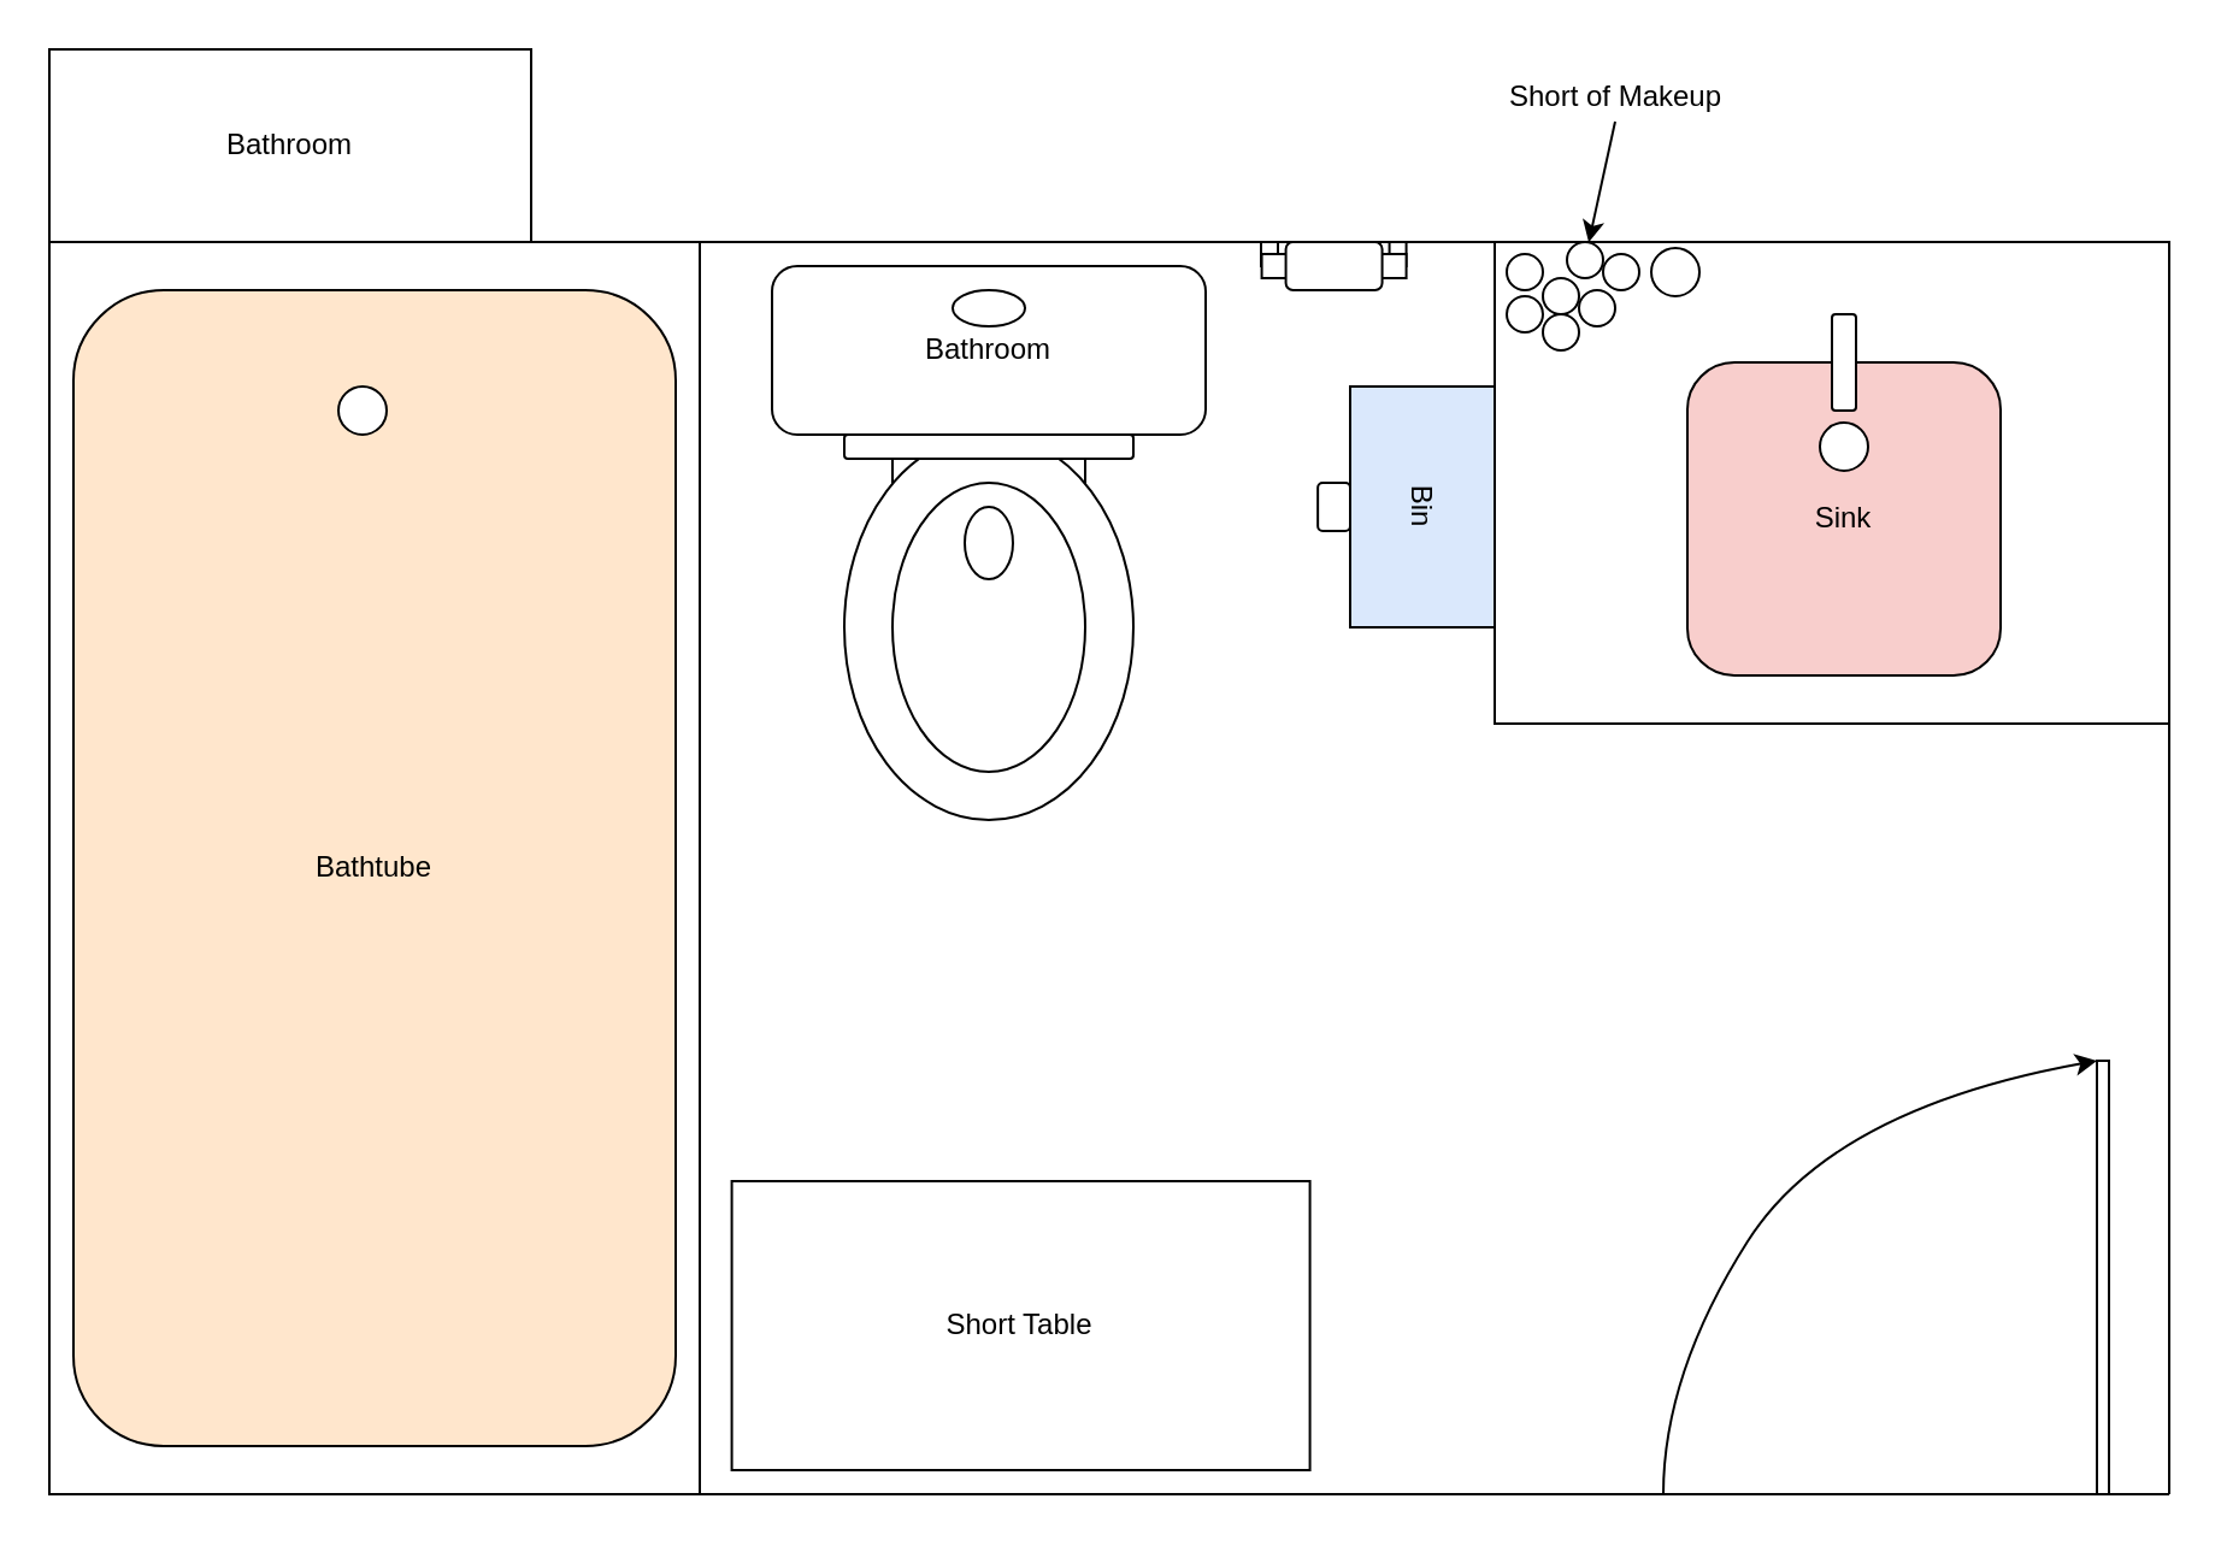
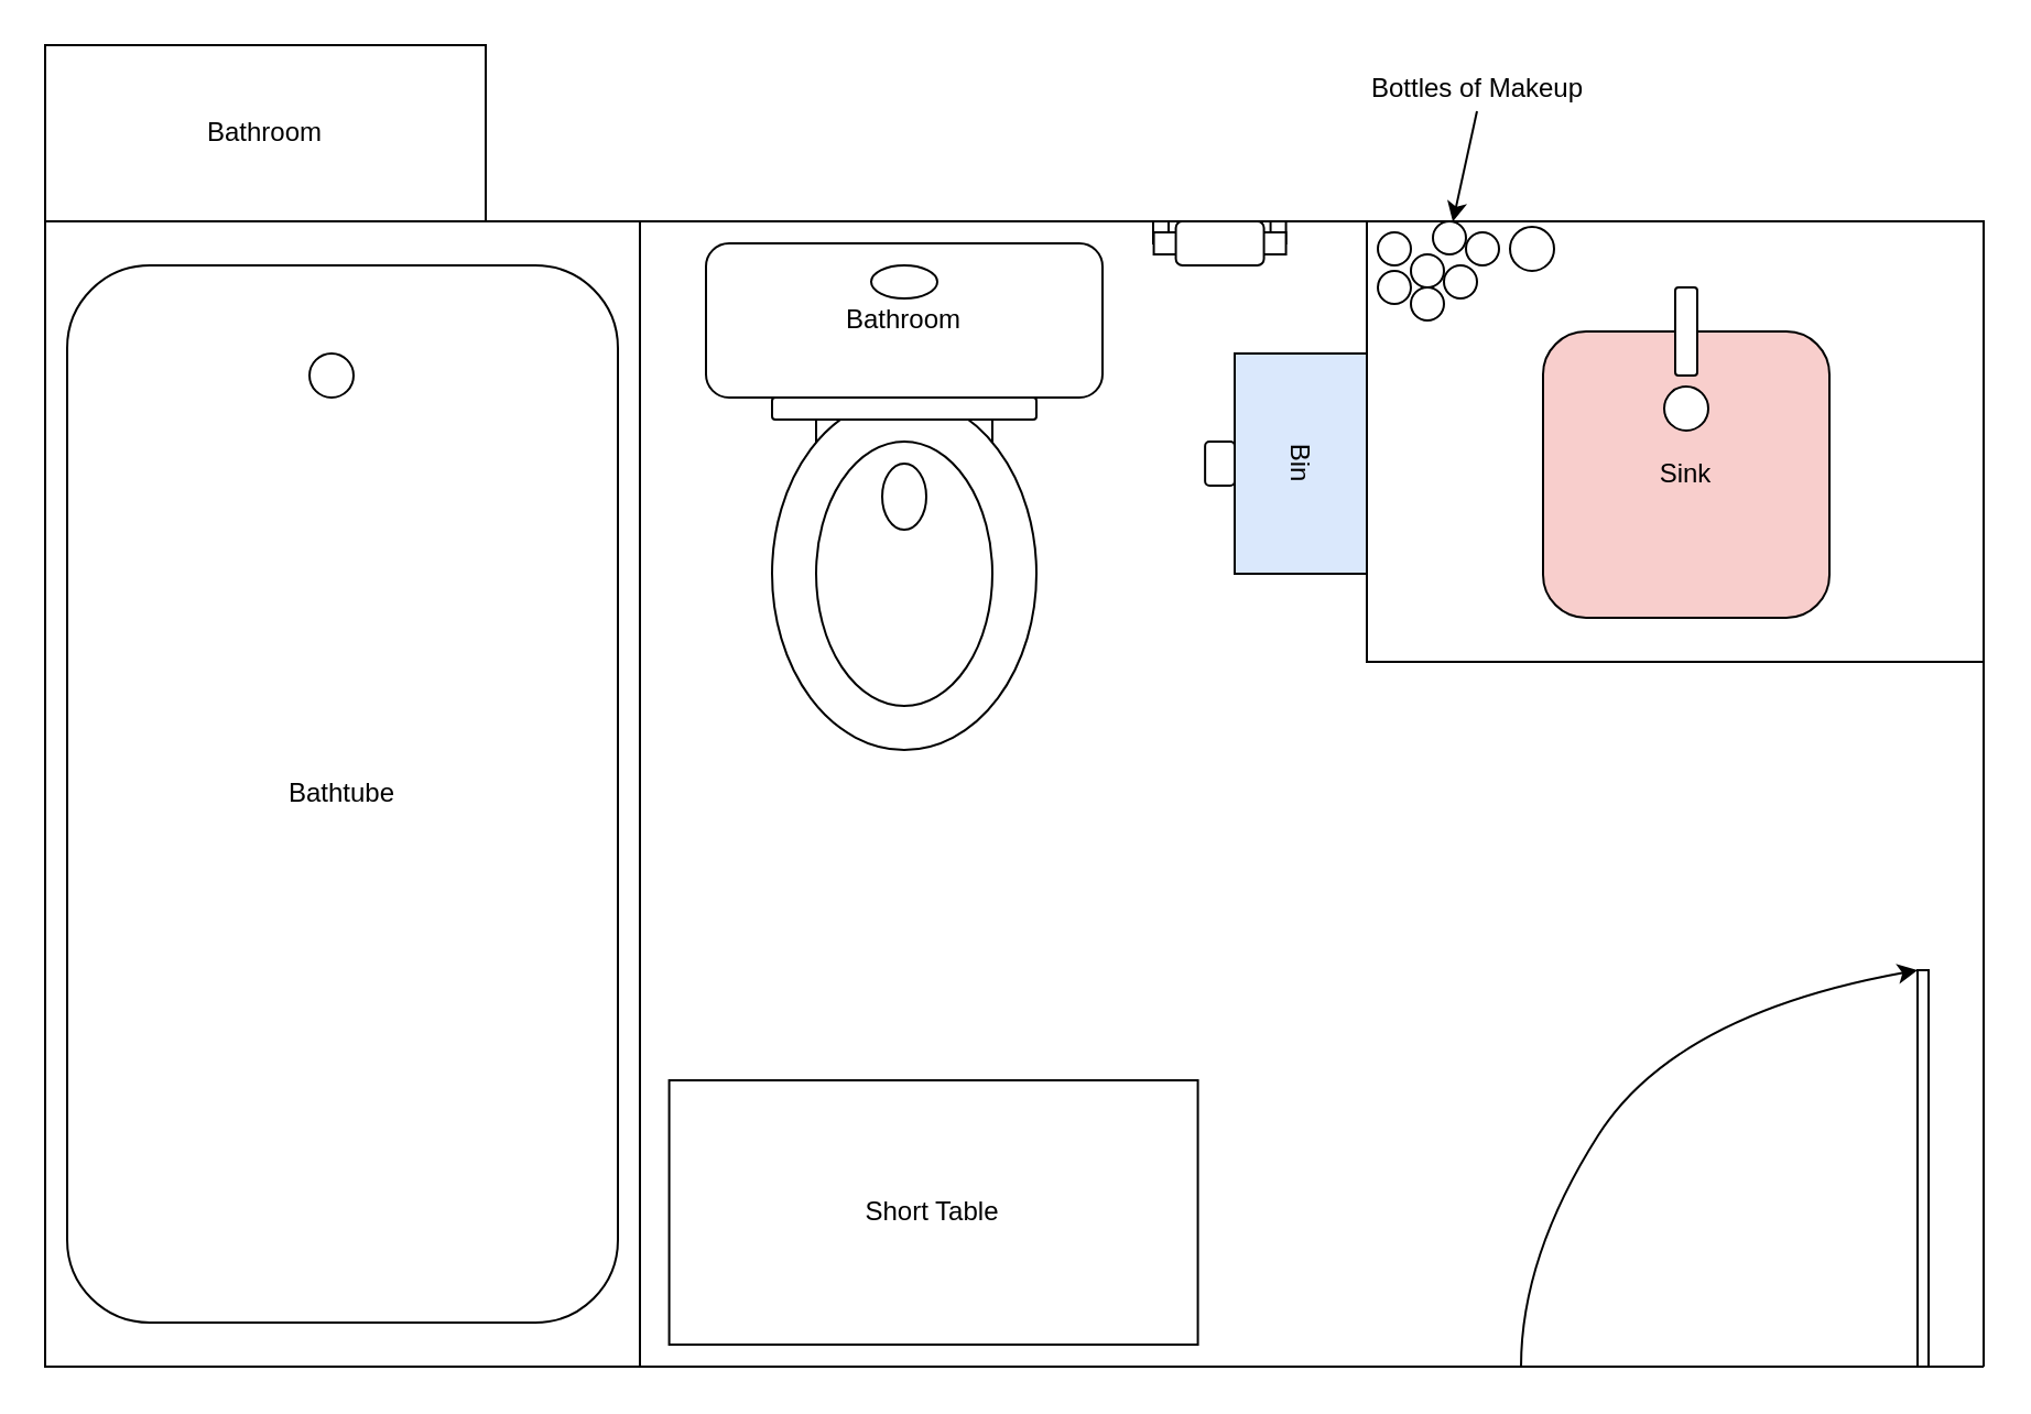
- <mxCell id="34" value="Short of Makeup" style="text;html=1;align=center;verticalAlign=middle;resizable=0;points=[];autosize=1;strokeColor=none;fillColor=none;" vertex="1" parent="1"><mxGeometry x="615" y="30" width="110" height="20" as="geometry" /></mxCell>
+ <mxCell id="34" value="Bottles of Makeup" style="text;html=1;align=center;verticalAlign=middle;resizable=0;points=[];autosize=1;strokeColor=none;fillColor=none;" vertex="1" parent="1"><mxGeometry x="615" y="30" width="110" height="20" as="geometry" /></mxCell>
- <mxCell id="11" value="Bathtube" style="rounded=1;whiteSpace=wrap;html=1;fillColor=#ffe6cc;" vertex="1" parent="1"><mxGeometry x="30" y="120" width="250" height="480" as="geometry" /></mxCell>
+ <mxCell id="11" value="Bathtube" style="rounded=1;whiteSpace=wrap;html=1;" vertex="1" parent="1"><mxGeometry x="30" y="120" width="250" height="480" as="geometry" /></mxCell>
